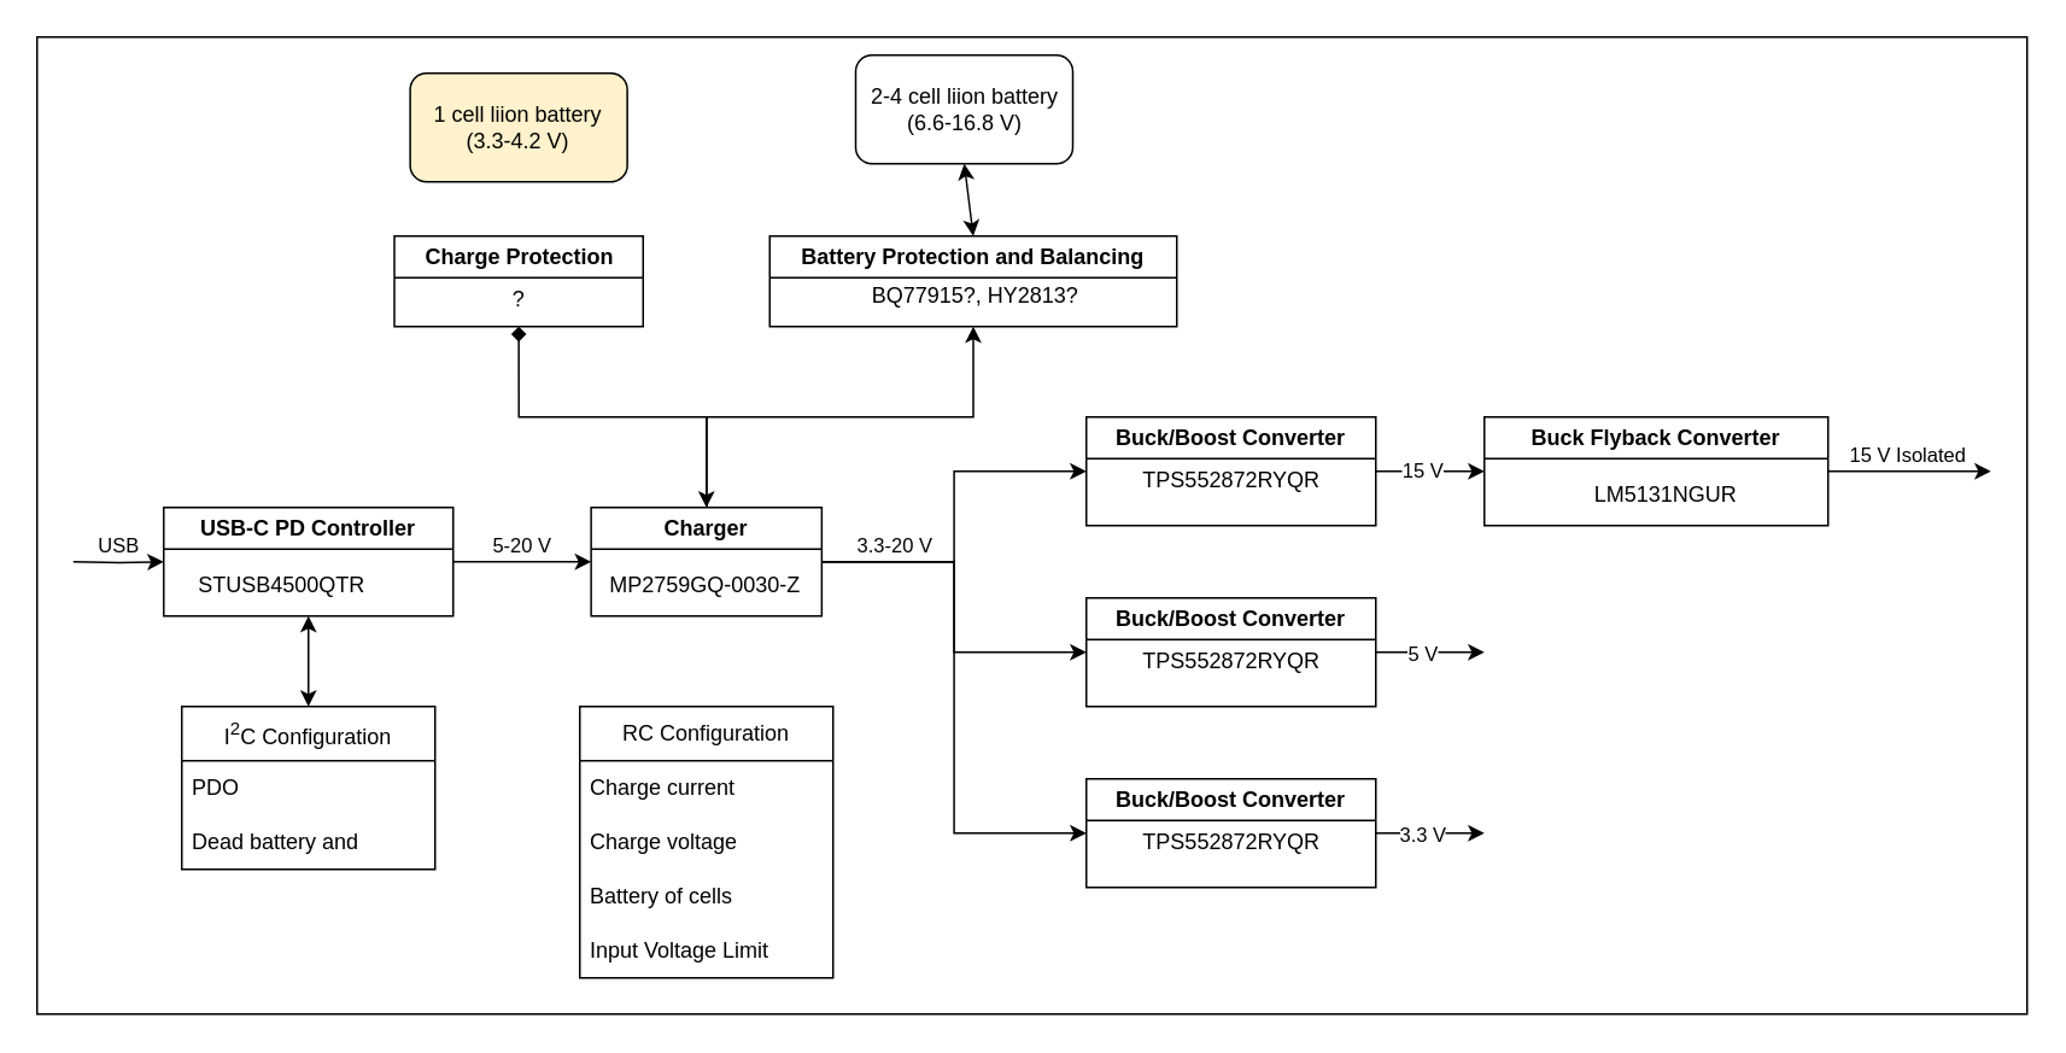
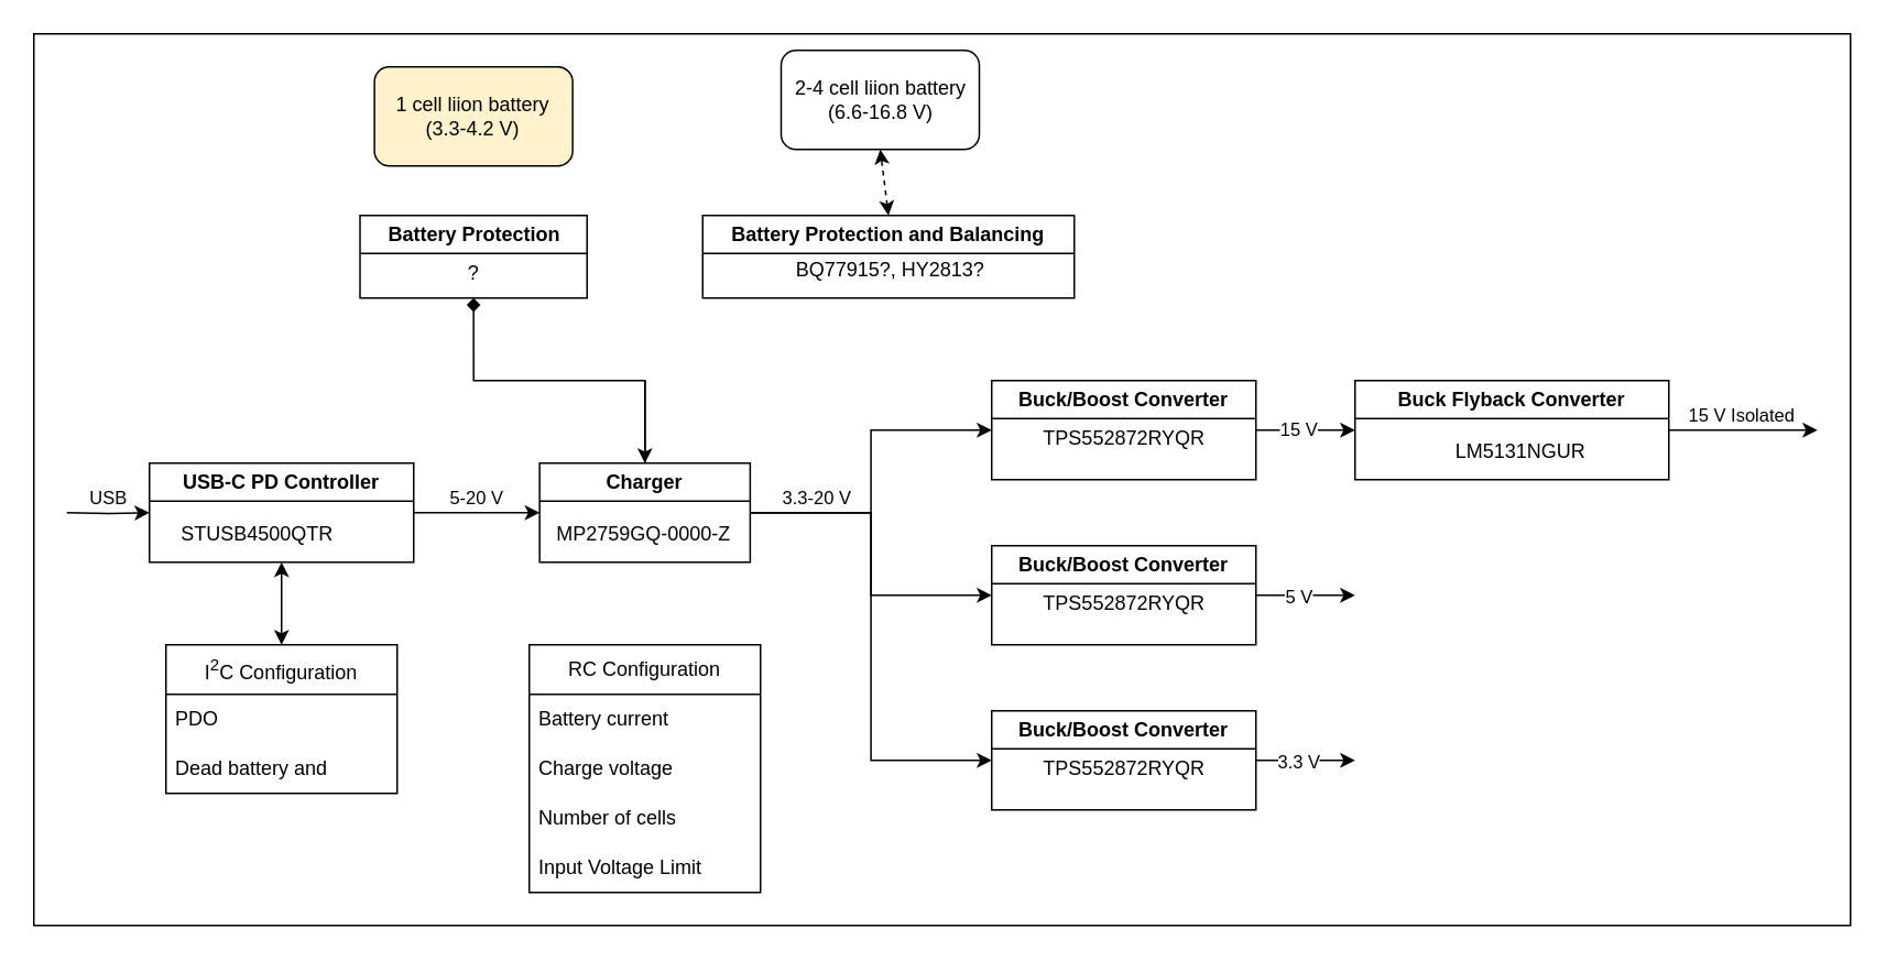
- <mxCell id="32" value="" style="endArrow=classic;startArrow=classic;html=1;rounded=0;entryX=0.5;entryY=1;entryDx=0;entryDy=0;exitX=0.5;exitY=0;exitDx=0;exitDy=0;" parent="1" source="30" target="31" edge="1"><mxGeometry width="50" height="50" relative="1" as="geometry"><mxPoint x="590" y="100" as="sourcePoint" /><mxPoint x="590" y="70" as="targetPoint" /></mxGeometry></mxCell>
+ <mxCell id="32" value="" style="endArrow=classic;startArrow=classic;html=1;rounded=0;entryX=0.5;entryY=1;entryDx=0;entryDy=0;exitX=0.5;exitY=0;exitDx=0;exitDy=0;dashed=1;" parent="1" source="30" target="31" edge="1"><mxGeometry width="50" height="50" relative="1" as="geometry"><mxPoint x="590" y="100" as="sourcePoint" /><mxPoint x="590" y="70" as="targetPoint" /></mxGeometry></mxCell>
- <mxCell id="17" value="Charge Protection" style="swimlane;whiteSpace=wrap;html=1;" parent="1" vertex="1"><mxGeometry x="217.5" y="130" width="137.5" height="50" as="geometry" /></mxCell>
+ <mxCell id="17" value="Battery Protection" style="swimlane;whiteSpace=wrap;html=1;" parent="1" vertex="1"><mxGeometry x="217.5" y="130" width="137.5" height="50" as="geometry" /></mxCell>
- <mxCell id="12" style="edgeStyle=orthogonalEdgeStyle;rounded=0;orthogonalLoop=1;jettySize=auto;html=1;exitX=0.5;exitY=0;exitDx=0;exitDy=0;entryX=0.5;entryY=1;entryDx=0;entryDy=0;" parent="1" source="14" target="30" edge="1"><mxGeometry relative="1" as="geometry" /></mxCell>
- <mxCell id="15" value="MP2759GQ-0030-Z" style="text;html=1;align=center;verticalAlign=middle;resizable=0;points=[];autosize=1;strokeColor=none;fillColor=none;" parent="14" vertex="1"><mxGeometry x="-2.5" y="28" width="130" height="30" as="geometry" /></mxCell>
+ <mxCell id="15" value="MP2759GQ-0000-Z" style="text;html=1;align=center;verticalAlign=middle;resizable=0;points=[];autosize=1;strokeColor=none;fillColor=none;" parent="14" vertex="1"><mxGeometry x="-2.5" y="28" width="130" height="30" as="geometry" /></mxCell>
- <mxCell id="36" value="Charge current" style="text;strokeColor=none;fillColor=none;align=left;verticalAlign=middle;spacingLeft=4;spacingRight=4;overflow=hidden;points=[[0,0.5],[1,0.5]];portConstraint=eastwest;rotatable=0;whiteSpace=wrap;html=1;" parent="35" vertex="1"><mxGeometry y="30" width="140" height="30" as="geometry" /></mxCell>
+ <mxCell id="36" value="Battery current" style="text;strokeColor=none;fillColor=none;align=left;verticalAlign=middle;spacingLeft=4;spacingRight=4;overflow=hidden;points=[[0,0.5],[1,0.5]];portConstraint=eastwest;rotatable=0;whiteSpace=wrap;html=1;" parent="35" vertex="1"><mxGeometry y="30" width="140" height="30" as="geometry" /></mxCell>
- <mxCell id="38" value="Battery of cells" style="text;strokeColor=none;fillColor=none;align=left;verticalAlign=middle;spacingLeft=4;spacingRight=4;overflow=hidden;points=[[0,0.5],[1,0.5]];portConstraint=eastwest;rotatable=0;whiteSpace=wrap;html=1;" parent="35" vertex="1"><mxGeometry y="90" width="140" height="30" as="geometry" /></mxCell>
+ <mxCell id="38" value="Number of cells" style="text;strokeColor=none;fillColor=none;align=left;verticalAlign=middle;spacingLeft=4;spacingRight=4;overflow=hidden;points=[[0,0.5],[1,0.5]];portConstraint=eastwest;rotatable=0;whiteSpace=wrap;html=1;" parent="35" vertex="1"><mxGeometry y="90" width="140" height="30" as="geometry" /></mxCell>
